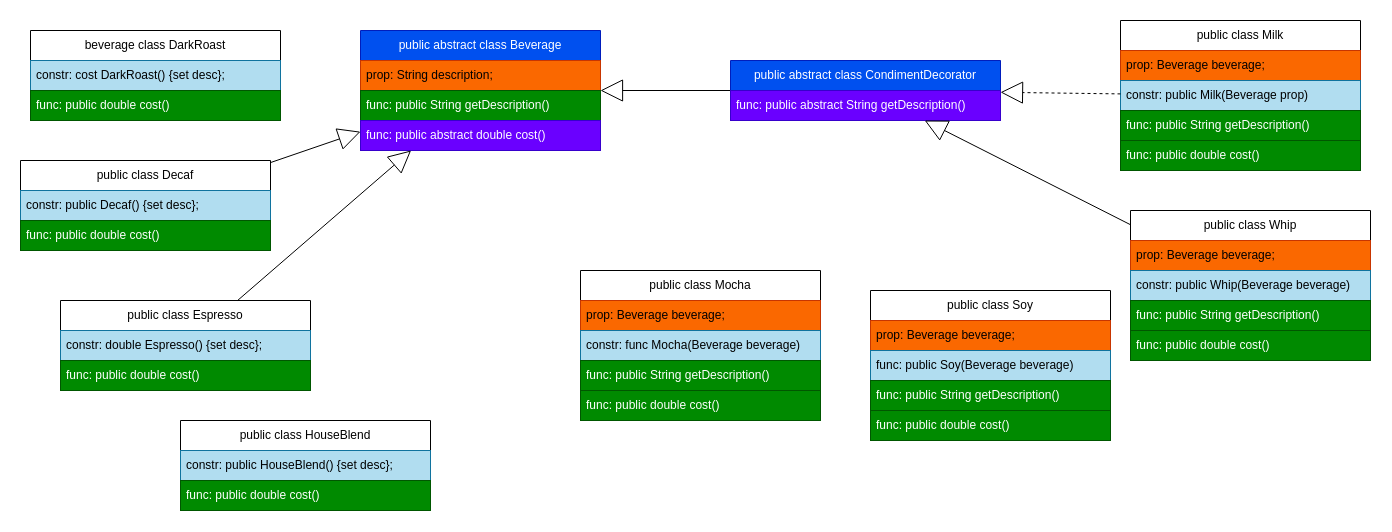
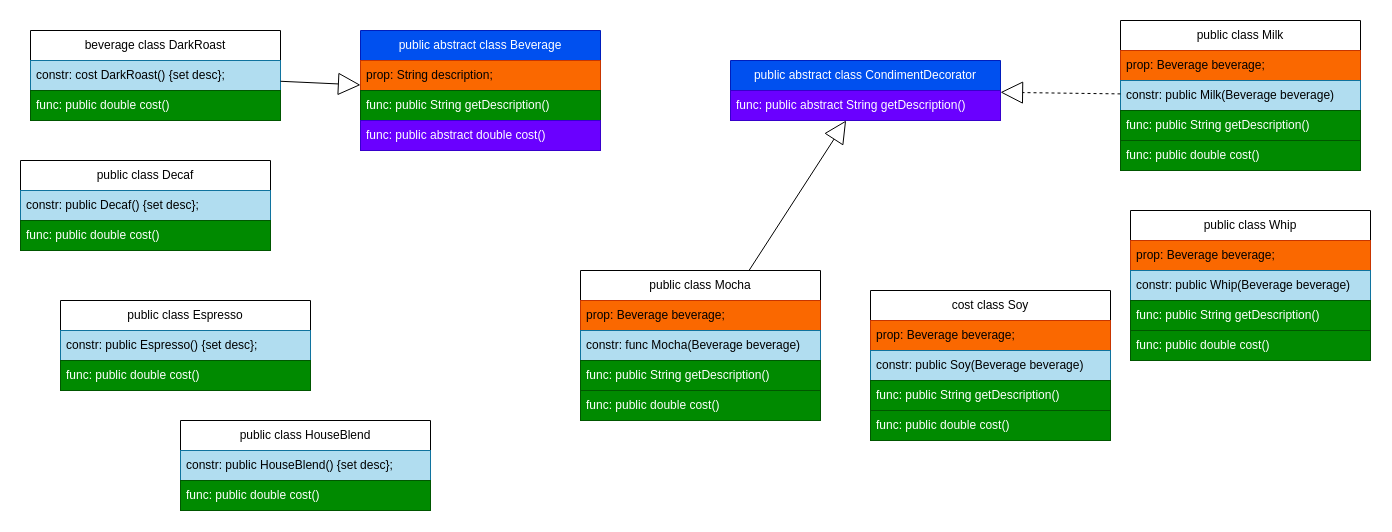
+ <mxCell id="12" value="" style="endArrow=block;html=1;rounded=0;endFill=0;strokeWidth=1;endSize=20;" edge="1" parent="1" source="9" target="2"><mxGeometry width="50" height="50" relative="1" as="geometry"><mxPoint x="518" y="277" as="sourcePoint" /><mxPoint x="310" y="160" as="targetPoint" /></mxGeometry></mxCell>
- <mxCell id="6" value="" style="endArrow=block;html=1;rounded=0;endFill=0;strokeWidth=1;endSize=20;" edge="1" parent="1" source="7" target="2"><mxGeometry width="50" height="50" relative="1" as="geometry"><mxPoint x="660" y="290" as="sourcePoint" /><mxPoint x="549.995" y="160" as="targetPoint" /></mxGeometry></mxCell>
- <mxCell id="26" value="constr: public Milk(Beverage prop)" style="text;strokeColor=#10739e;fillColor=#b1ddf0;align=left;verticalAlign=middle;spacingLeft=4;spacingRight=4;overflow=hidden;points=[[0,0.5],[1,0.5]];portConstraint=eastwest;rotatable=0;whiteSpace=wrap;html=1;" vertex="1" parent="24"><mxGeometry y="60" width="240" height="30" as="geometry" /></mxCell>
+ <mxCell id="26" value="constr: public Milk(Beverage beverage)" style="text;strokeColor=#10739e;fillColor=#b1ddf0;align=left;verticalAlign=middle;spacingLeft=4;spacingRight=4;overflow=hidden;points=[[0,0.5],[1,0.5]];portConstraint=eastwest;rotatable=0;whiteSpace=wrap;html=1;" vertex="1" parent="24"><mxGeometry y="60" width="240" height="30" as="geometry" /></mxCell>
- <mxCell id="16" value="" style="endArrow=block;html=1;rounded=0;endFill=0;strokeWidth=1;endSize=20;" edge="1" parent="1" source="13" target="2"><mxGeometry width="50" height="50" relative="1" as="geometry"><mxPoint x="212" y="239" as="sourcePoint" /><mxPoint x="370" y="160" as="targetPoint" /></mxGeometry></mxCell>
- <mxCell id="46" value="" style="endArrow=block;html=1;rounded=0;endFill=0;strokeWidth=1;endSize=20;" edge="1" parent="1" source="41" target="7"><mxGeometry width="50" height="50" relative="1" as="geometry"><mxPoint x="1001" y="380" as="sourcePoint" /><mxPoint x="1005" y="130" as="targetPoint" /></mxGeometry></mxCell>
+ <mxCell id="34" value="" style="endArrow=block;html=1;rounded=0;endFill=0;strokeWidth=1;endSize=20;" edge="1" parent="1" source="29" target="7"><mxGeometry width="50" height="50" relative="1" as="geometry"><mxPoint x="750" y="100" as="sourcePoint" /><mxPoint x="930" y="290" as="targetPoint" /></mxGeometry></mxCell>
- <mxCell id="20" value="" style="endArrow=block;html=1;rounded=0;endFill=0;strokeWidth=1;endSize=20;" edge="1" parent="1" source="17" target="2"><mxGeometry width="50" height="50" relative="1" as="geometry"><mxPoint x="366" y="370" as="sourcePoint" /><mxPoint x="462" y="160" as="targetPoint" /></mxGeometry></mxCell>
- <mxCell id="35" value="public class Soy" style="swimlane;fontStyle=0;childLayout=stackLayout;horizontal=1;startSize=30;horizontalStack=0;resizeParent=1;resizeParentMax=0;resizeLast=0;collapsible=1;marginBottom=0;whiteSpace=wrap;html=1;" vertex="1" parent="1"><mxGeometry x="870" y="290" width="240" height="150" as="geometry"><mxRectangle x="750" y="240" width="60" height="30" as="alternateBounds" /></mxGeometry></mxCell>
+ <mxCell id="35" value="cost class Soy" style="swimlane;fontStyle=0;childLayout=stackLayout;horizontal=1;startSize=30;horizontalStack=0;resizeParent=1;resizeParentMax=0;resizeLast=0;collapsible=1;marginBottom=0;whiteSpace=wrap;html=1;" vertex="1" parent="1"><mxGeometry x="870" y="290" width="240" height="150" as="geometry"><mxRectangle x="750" y="240" width="60" height="30" as="alternateBounds" /></mxGeometry></mxCell>
- <mxCell id="18" value="constr: double Espresso() {set desc};" style="text;strokeColor=#10739e;fillColor=#b1ddf0;align=left;verticalAlign=middle;spacingLeft=4;spacingRight=4;overflow=hidden;points=[[0,0.5],[1,0.5]];portConstraint=eastwest;rotatable=0;whiteSpace=wrap;html=1;" vertex="1" parent="17"><mxGeometry y="30" width="250" height="30" as="geometry" /></mxCell>
+ <mxCell id="18" value="constr: public Espresso() {set desc};" style="text;strokeColor=#10739e;fillColor=#b1ddf0;align=left;verticalAlign=middle;spacingLeft=4;spacingRight=4;overflow=hidden;points=[[0,0.5],[1,0.5]];portConstraint=eastwest;rotatable=0;whiteSpace=wrap;html=1;" vertex="1" parent="17"><mxGeometry y="30" width="250" height="30" as="geometry" /></mxCell>
- <mxCell id="37" value="func: public Soy(Beverage beverage)" style="text;strokeColor=#10739e;fillColor=#b1ddf0;align=left;verticalAlign=middle;spacingLeft=4;spacingRight=4;overflow=hidden;points=[[0,0.5],[1,0.5]];portConstraint=eastwest;rotatable=0;whiteSpace=wrap;html=1;" vertex="1" parent="35"><mxGeometry y="60" width="240" height="30" as="geometry" /></mxCell>
+ <mxCell id="37" value="constr: public Soy(Beverage beverage)" style="text;strokeColor=#10739e;fillColor=#b1ddf0;align=left;verticalAlign=middle;spacingLeft=4;spacingRight=4;overflow=hidden;points=[[0,0.5],[1,0.5]];portConstraint=eastwest;rotatable=0;whiteSpace=wrap;html=1;" vertex="1" parent="35"><mxGeometry y="60" width="240" height="30" as="geometry" /></mxCell>
